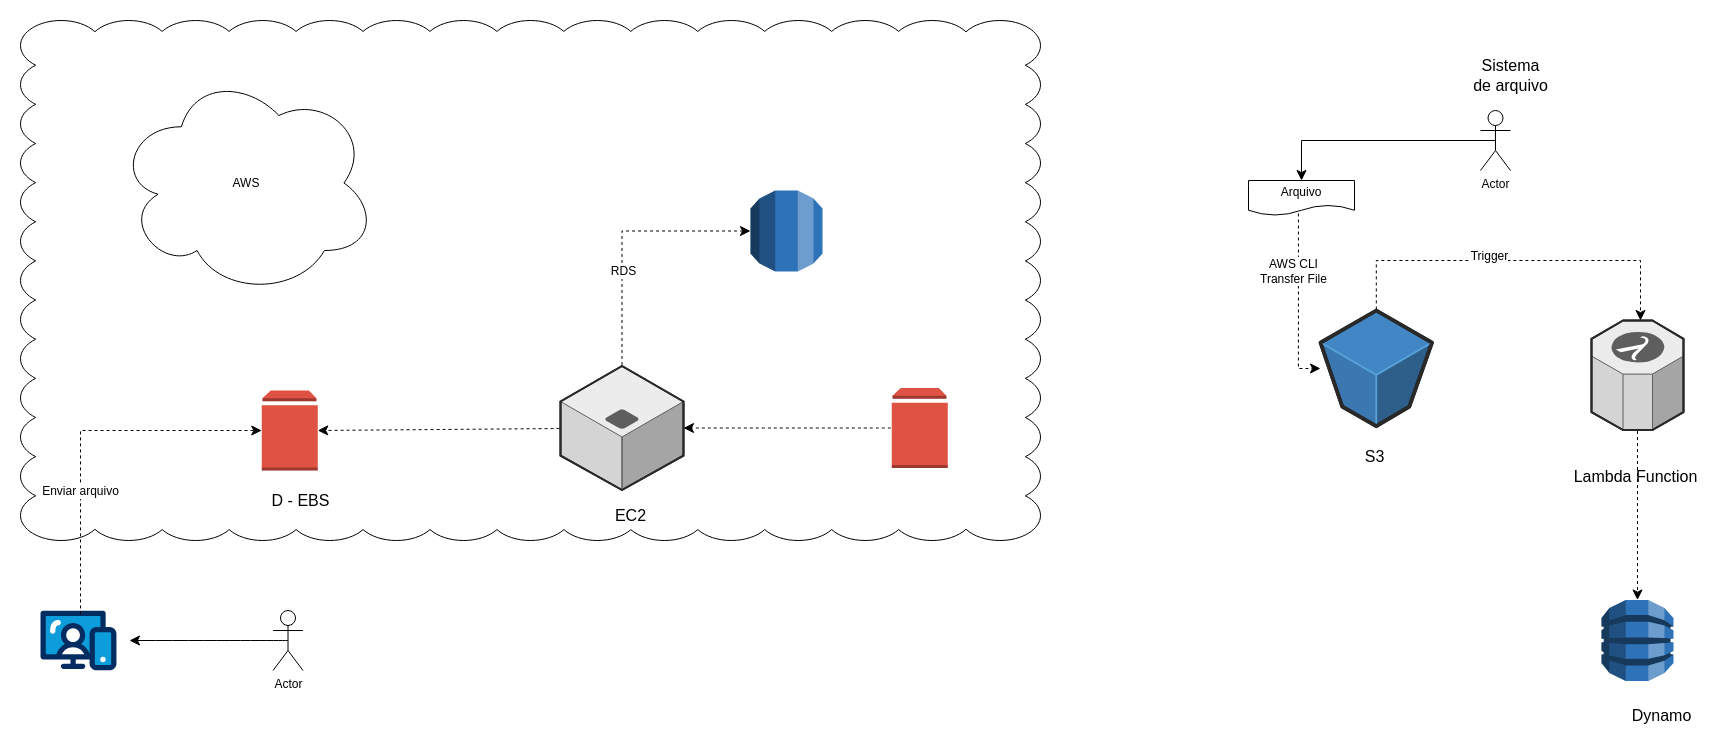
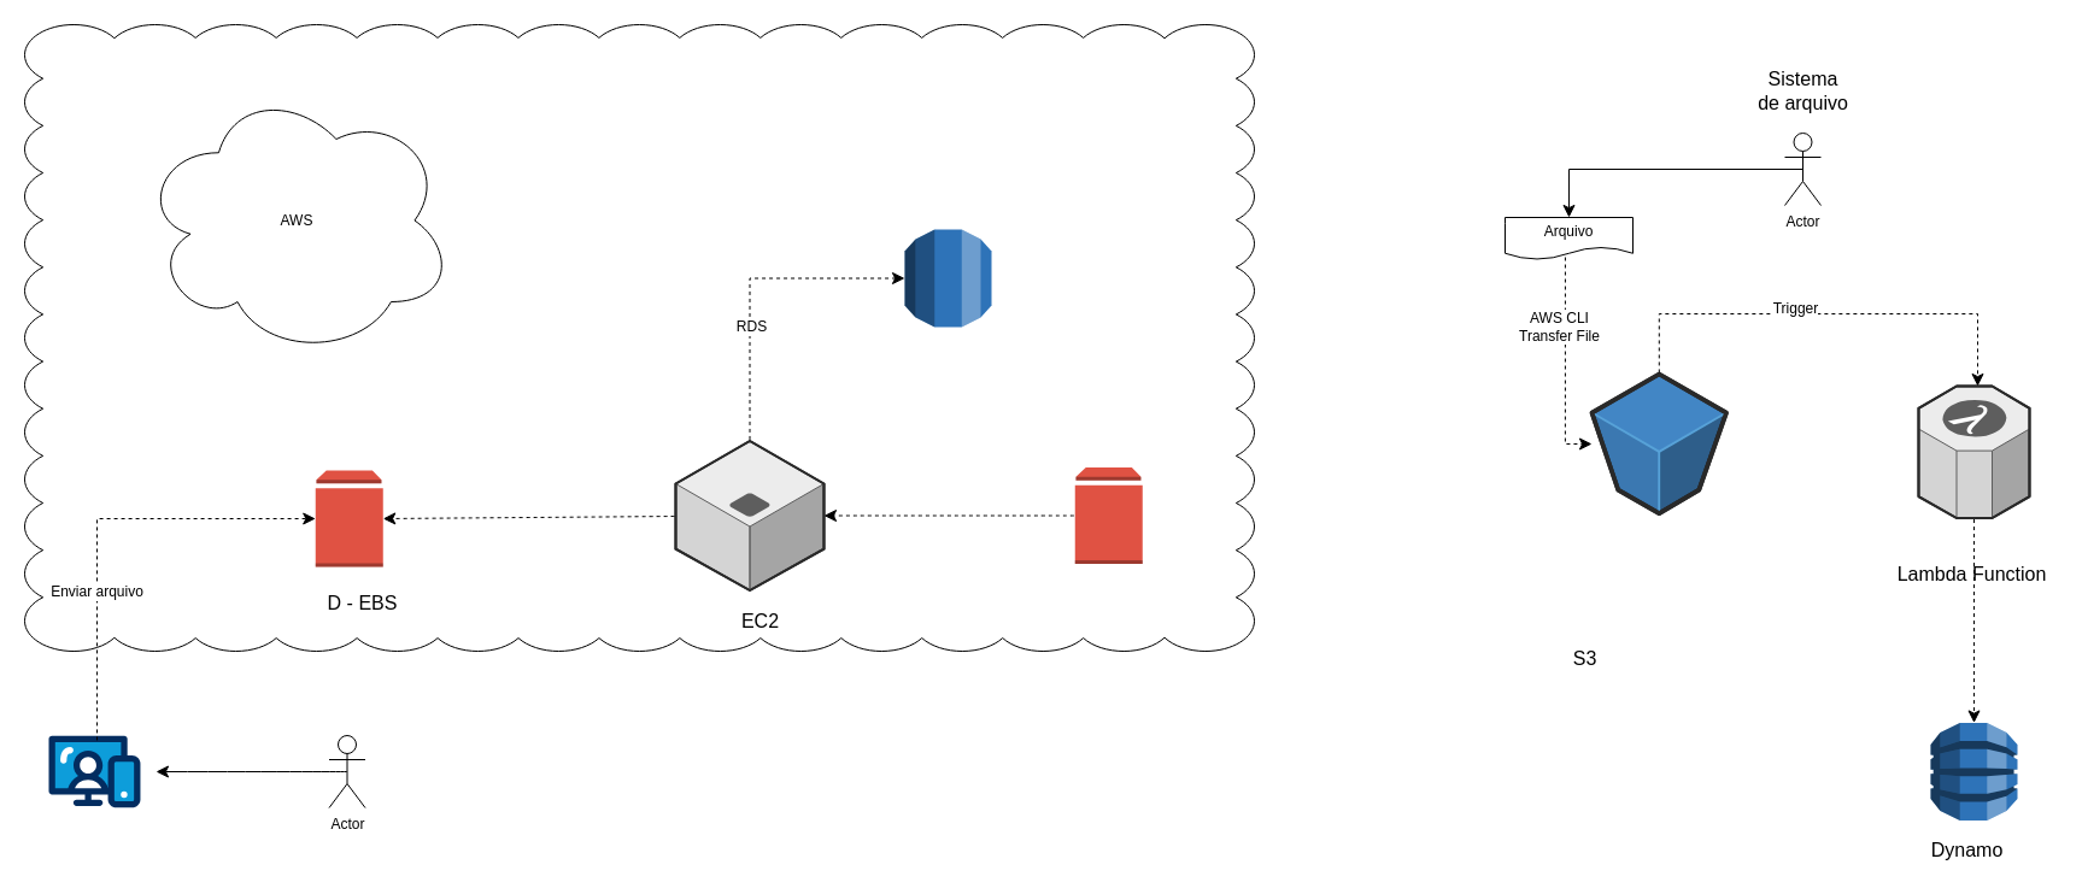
- <mxCell id="33" value="Sistema&lt;div&gt;de arquivo&lt;/div&gt;" style="text;html=1;align=center;verticalAlign=middle;resizable=0;points=[];autosize=1;strokeColor=none;fillColor=none;fontSize=16;" vertex="1" parent="1"><mxGeometry x="1460" y="50" width="100" height="50" as="geometry" /></mxCell>
+ <mxCell id="33" value="Sistema&lt;div&gt;de arquivo&lt;/div&gt;" style="text;html=1;align=center;verticalAlign=middle;resizable=0;points=[];autosize=1;strokeColor=none;fillColor=none;fontSize=16;" vertex="1" parent="1"><mxGeometry x="1445" y="50" width="100" height="50" as="geometry" /></mxCell>
- <mxCell id="24" value="S3" style="text;html=1;align=center;verticalAlign=middle;resizable=0;points=[];autosize=1;strokeColor=none;fillColor=none;fontSize=16;" vertex="1" parent="1"><mxGeometry x="1354" y="441" width="40" height="30" as="geometry" /></mxCell>
+ <mxCell id="24" value="S3" style="text;html=1;align=center;verticalAlign=middle;resizable=0;points=[];autosize=1;strokeColor=none;fillColor=none;fontSize=16;" vertex="1" parent="1"><mxGeometry x="1294" y="531" width="40" height="30" as="geometry" /></mxCell>
- <mxCell id="32" value="Dynamo" style="text;html=1;align=center;verticalAlign=middle;resizable=0;points=[];autosize=1;strokeColor=none;fillColor=none;fontSize=16;" vertex="1" parent="1"><mxGeometry x="1621" y="700" width="80" height="30" as="geometry" /></mxCell>
+ <mxCell id="32" value="Dynamo" style="text;html=1;align=center;verticalAlign=middle;resizable=0;points=[];autosize=1;strokeColor=none;fillColor=none;fontSize=16;" vertex="1" parent="1"><mxGeometry x="1591" y="690" width="80" height="30" as="geometry" /></mxCell>
